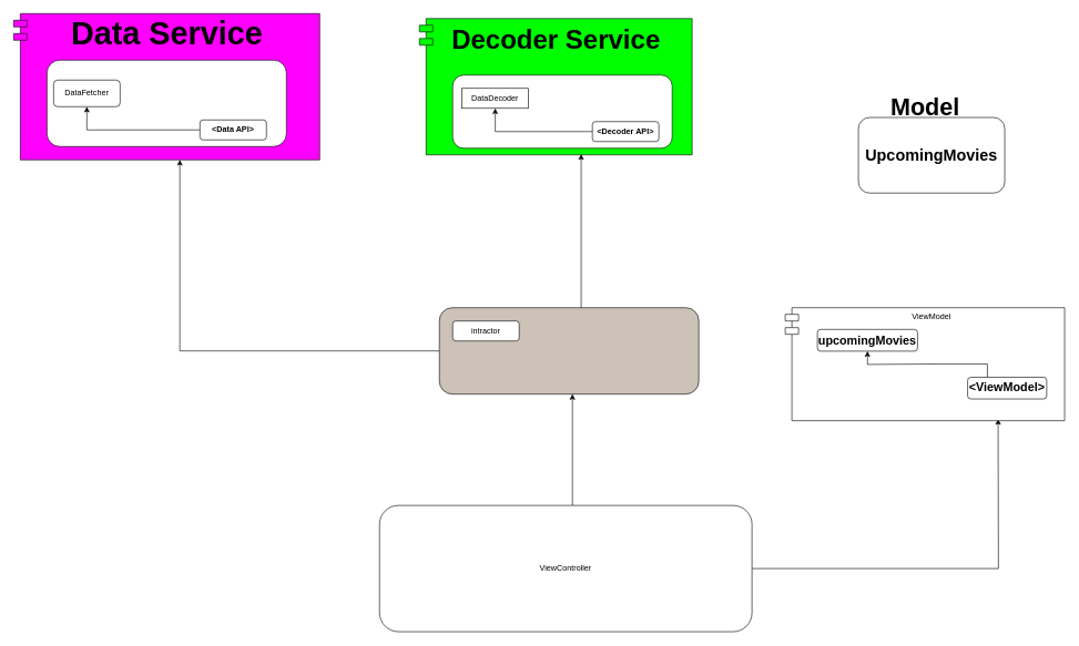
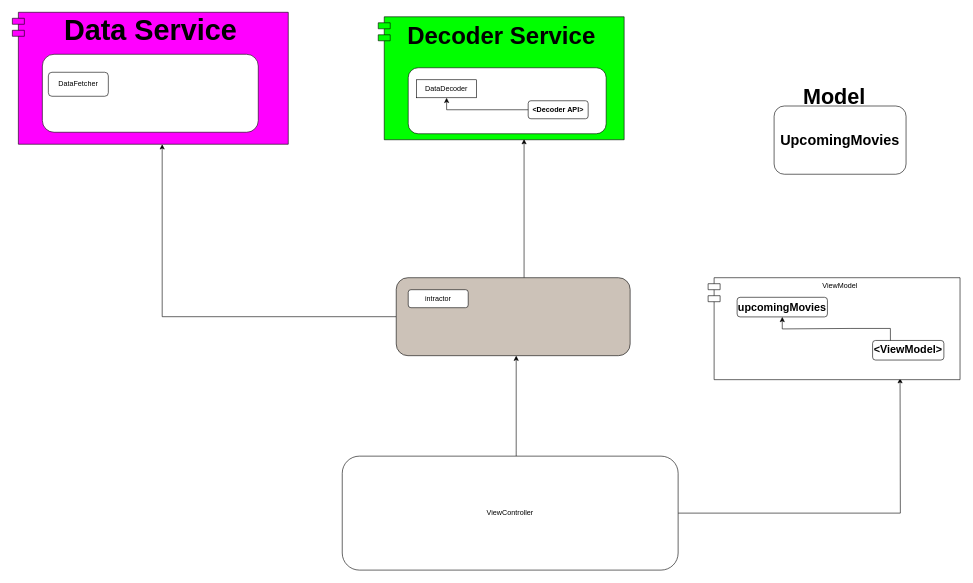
- <mxCell id="11" style="edgeStyle=orthogonalEdgeStyle;rounded=0;orthogonalLoop=1;jettySize=auto;html=1;" parent="7" source="12" target="10" edge="1"><mxGeometry relative="1" as="geometry" /></mxCell>
- <mxCell id="12" value="&lt;b&gt;&amp;lt;Data API&amp;gt;&lt;/b&gt;" style="rounded=1;whiteSpace=wrap;html=1;" parent="7" vertex="1"><mxGeometry x="280" y="160" width="100" height="30" as="geometry" /></mxCell>
- <mxCell id="18" value="&lt;b&gt;&amp;lt;Decoder API&amp;gt;&lt;/b&gt;" style="rounded=1;whiteSpace=wrap;html=1;" parent="14" vertex="1"><mxGeometry x="260" y="155" width="100" height="30" as="geometry" /></mxCell>
+ <mxCell id="18" value="&lt;b&gt;&amp;lt;Decoder API&amp;gt;&lt;/b&gt;" style="rounded=1;whiteSpace=wrap;html=1;" parent="14" vertex="1"><mxGeometry x="250" y="140" width="100" height="30" as="geometry" /></mxCell>
